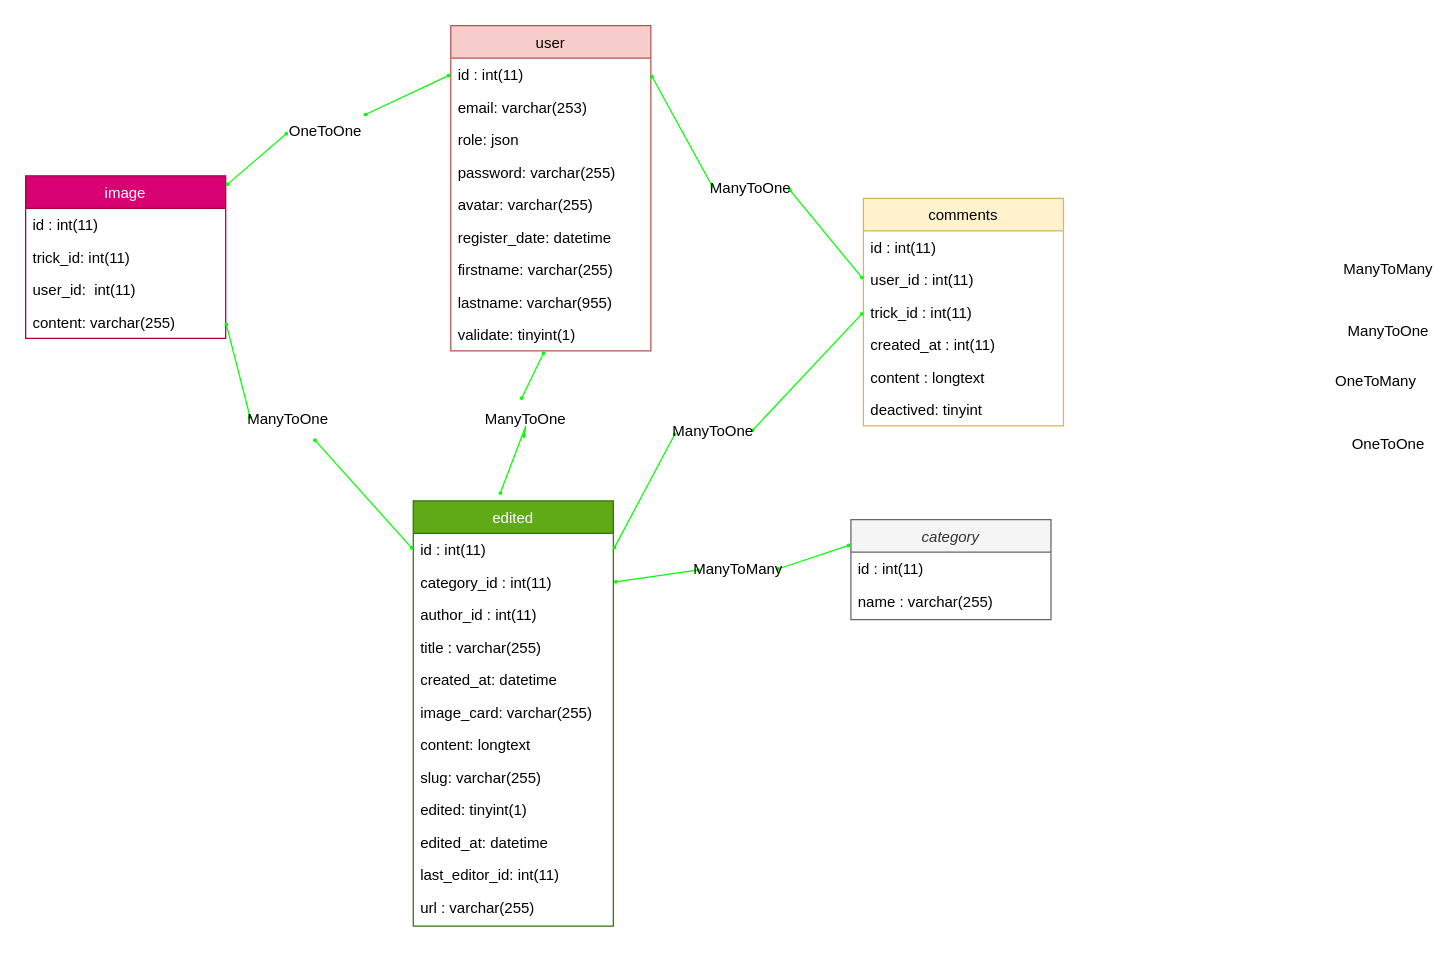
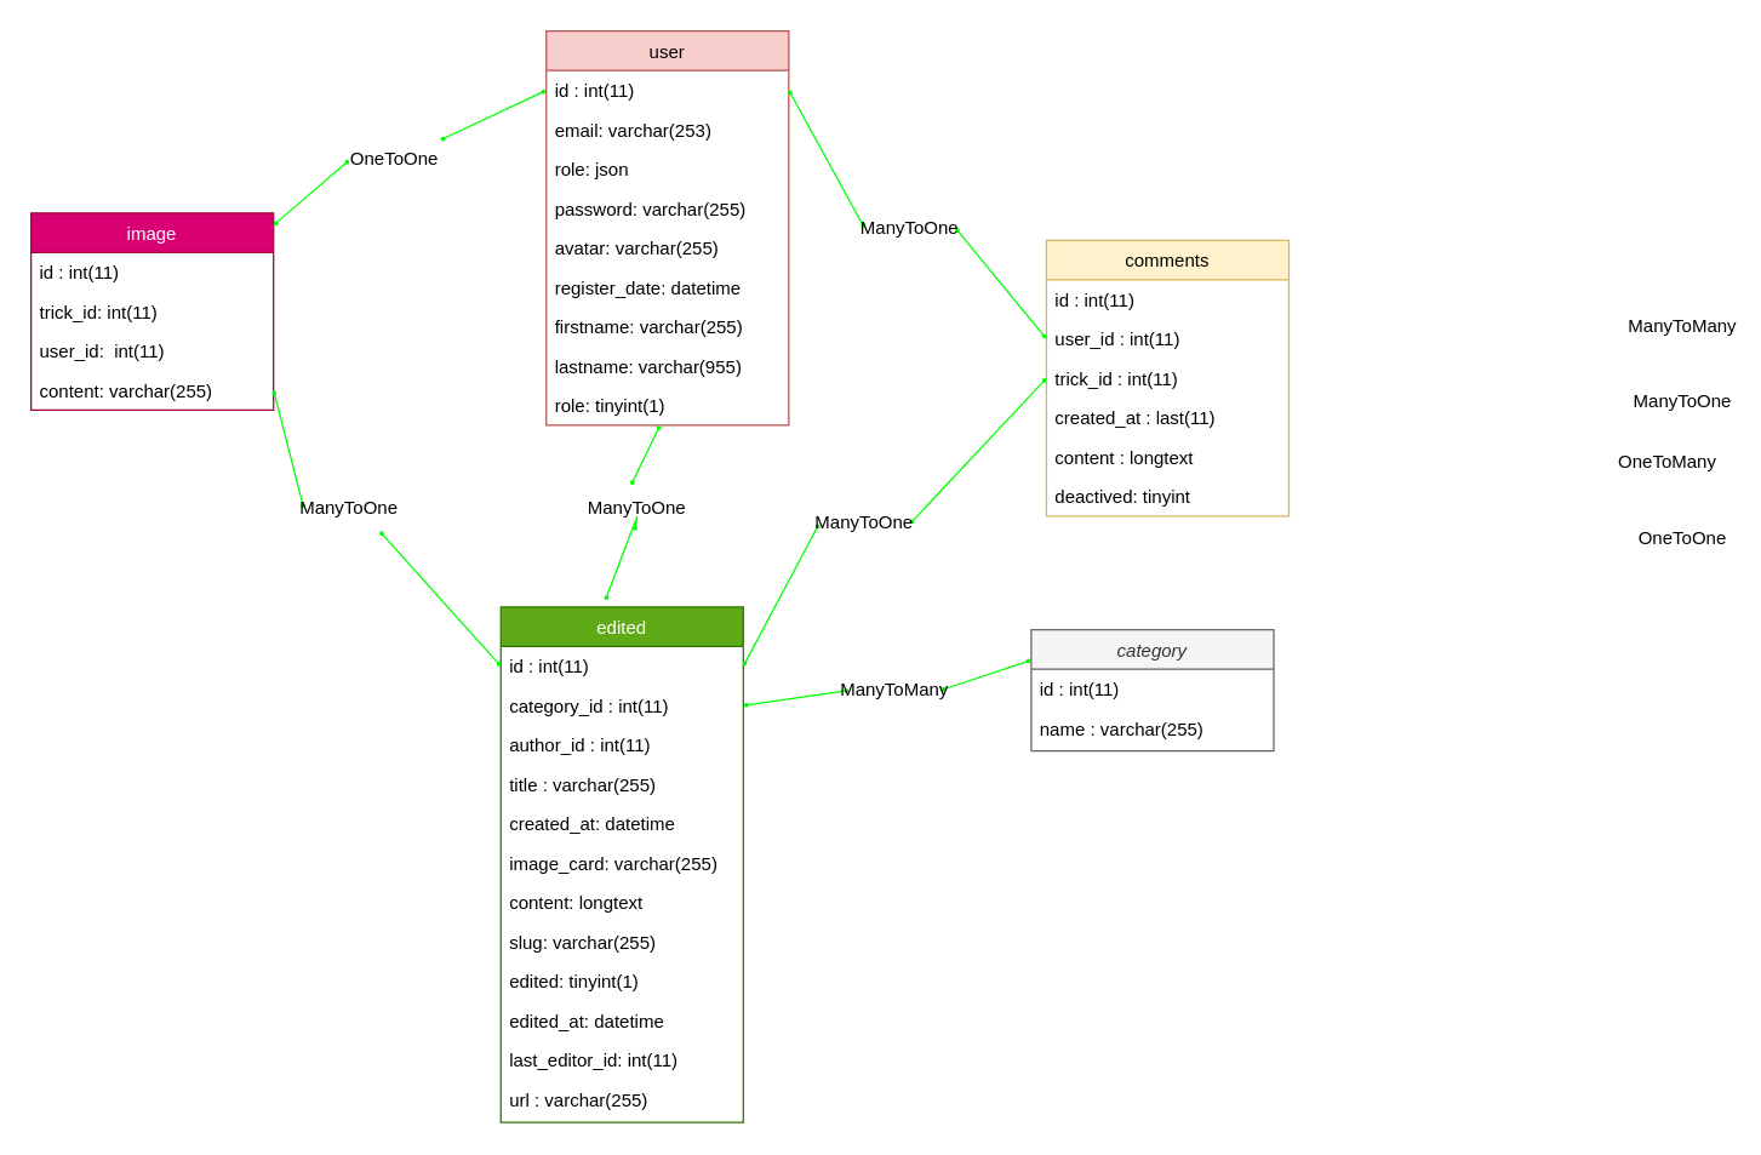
- <mxCell id="19" value="validate: tinyint(1)" style="text;align=left;verticalAlign=top;spacingLeft=4;spacingRight=4;overflow=hidden;rotatable=0;points=[[0,0.5],[1,0.5]];portConstraint=eastwest;rounded=0;shadow=0;html=0;" parent="10" vertex="1"><mxGeometry y="234" width="160" height="26" as="geometry" /></mxCell>
+ <mxCell id="19" value="role: tinyint(1)" style="text;align=left;verticalAlign=top;spacingLeft=4;spacingRight=4;overflow=hidden;rotatable=0;points=[[0,0.5],[1,0.5]];portConstraint=eastwest;rounded=0;shadow=0;html=0;" parent="10" vertex="1"><mxGeometry y="234" width="160" height="26" as="geometry" /></mxCell>
- <mxCell id="24" value="created_at : int(11)" style="text;align=left;verticalAlign=top;spacingLeft=4;spacingRight=4;overflow=hidden;rotatable=0;points=[[0,0.5],[1,0.5]];portConstraint=eastwest;" parent="20" vertex="1"><mxGeometry y="104" width="160" height="26" as="geometry" /></mxCell>
+ <mxCell id="24" value="created_at : last(11)" style="text;align=left;verticalAlign=top;spacingLeft=4;spacingRight=4;overflow=hidden;rotatable=0;points=[[0,0.5],[1,0.5]];portConstraint=eastwest;" parent="20" vertex="1"><mxGeometry y="104" width="160" height="26" as="geometry" /></mxCell>
